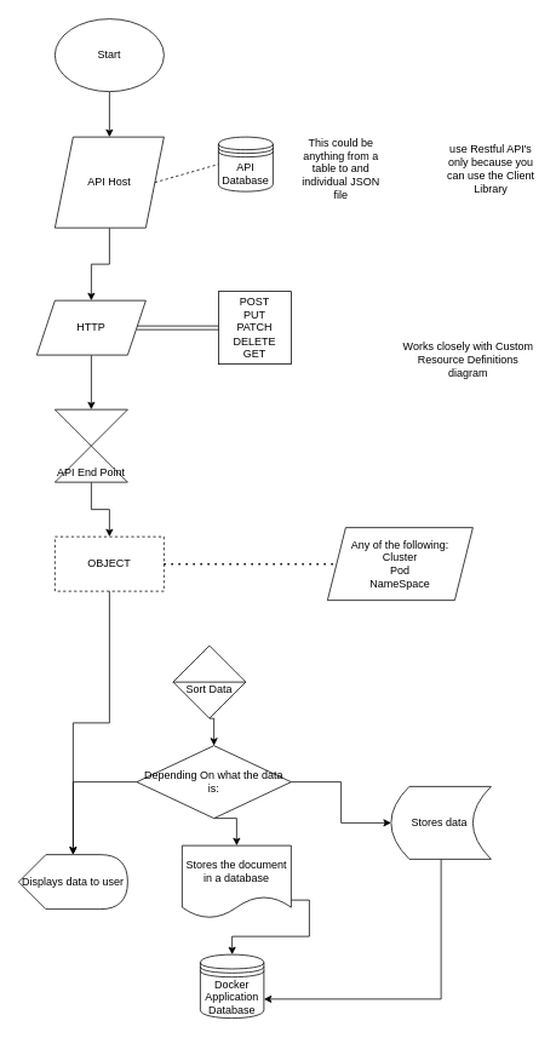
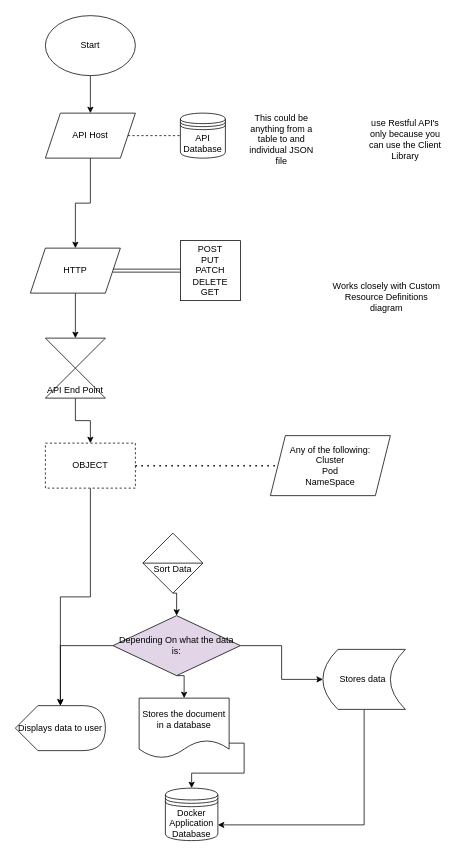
- <mxCell id="13" value="API Host" style="shape=parallelogram;perimeter=parallelogramPerimeter;whiteSpace=wrap;html=1;fixedSize=1;" vertex="1" parent="1"><mxGeometry x="60" y="150" width="120" height="100" as="geometry" /></mxCell>
+ <mxCell id="13" value="API Host" style="shape=parallelogram;perimeter=parallelogramPerimeter;whiteSpace=wrap;html=1;fixedSize=1;" vertex="1" parent="1"><mxGeometry x="60" y="150" width="120" height="60" as="geometry" /></mxCell>
- <mxCell id="22" value="Depending On what the data&lt;br&gt;is:" style="rhombus;whiteSpace=wrap;html=1;" vertex="1" parent="1"><mxGeometry x="150" y="820" width="170" height="80" as="geometry" /></mxCell>
+ <mxCell id="22" value="Depending On what the data&lt;br&gt;is:" style="rhombus;whiteSpace=wrap;html=1;fillColor=#e1d5e7;" vertex="1" parent="1"><mxGeometry x="150" y="820" width="170" height="80" as="geometry" /></mxCell>
- <mxCell id="25" value="Stores the document in a database" style="shape=document;whiteSpace=wrap;html=1;boundedLbl=1;" vertex="1" parent="1"><mxGeometry x="200" y="930" width="120" height="80" as="geometry" /></mxCell>
+ <mxCell id="25" value="Stores the document in a database" style="shape=document;whiteSpace=wrap;html=1;boundedLbl=1;" vertex="1" parent="1"><mxGeometry x="185" y="930" width="120" height="80" as="geometry" /></mxCell>
